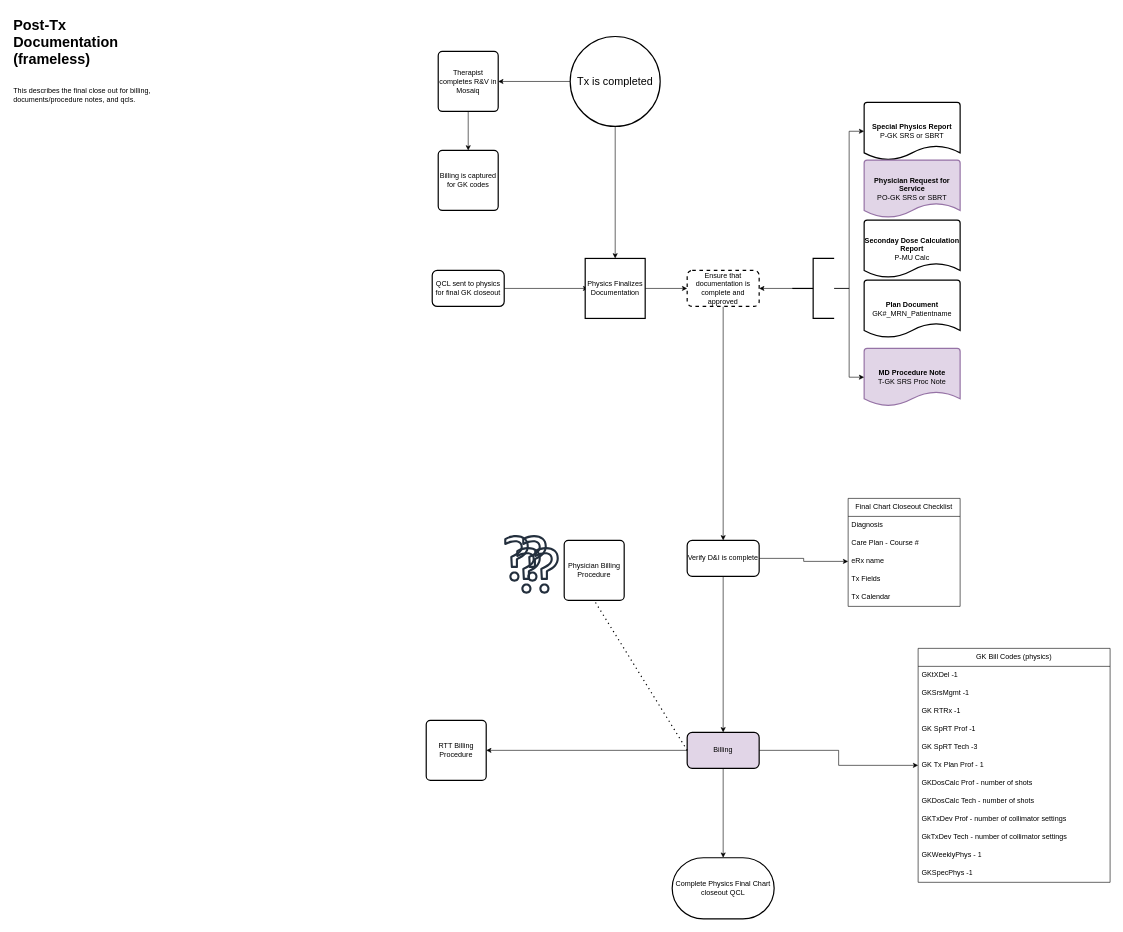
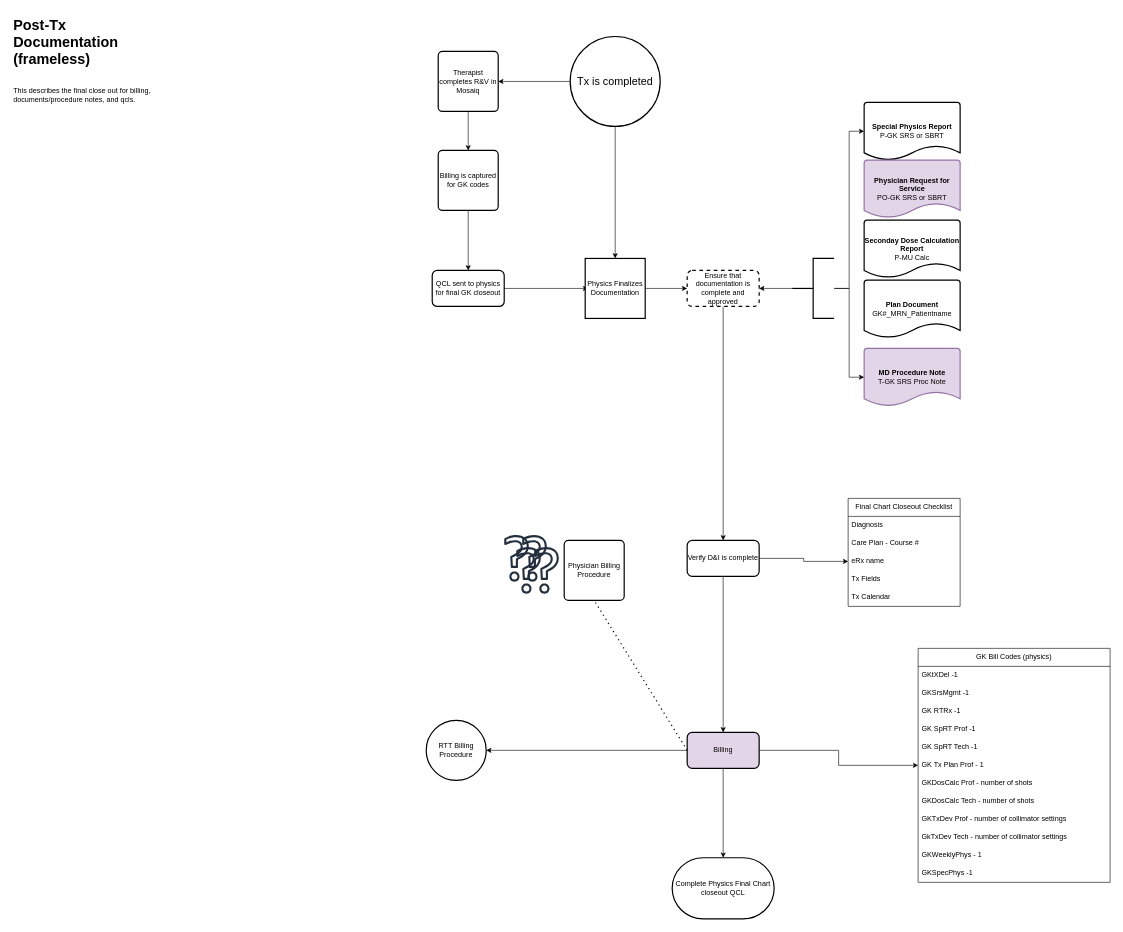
+ <mxCell id="8" value="" style="edgeStyle=orthogonalEdgeStyle;rounded=0;orthogonalLoop=1;jettySize=auto;html=1;" parent="1" source="9" target="11" edge="1"><mxGeometry relative="1" as="geometry" /></mxCell>
- <mxCell id="42" value="GK SpRT Tech -3" style="text;strokeColor=none;fillColor=none;align=left;verticalAlign=middle;spacingLeft=4;spacingRight=4;overflow=hidden;points=[[0,0.5],[1,0.5]];portConstraint=eastwest;rotatable=0;whiteSpace=wrap;html=1;" parent="37" vertex="1"><mxGeometry y="150" width="320" height="30" as="geometry" /></mxCell>
+ <mxCell id="42" value="GK SpRT Tech -1" style="text;strokeColor=none;fillColor=none;align=left;verticalAlign=middle;spacingLeft=4;spacingRight=4;overflow=hidden;points=[[0,0.5],[1,0.5]];portConstraint=eastwest;rotatable=0;whiteSpace=wrap;html=1;" parent="37" vertex="1"><mxGeometry y="150" width="320" height="30" as="geometry" /></mxCell>
- <mxCell id="51" value="RTT Billing Procedure" style="rounded=1;whiteSpace=wrap;html=1;absoluteArcSize=1;arcSize=14;strokeWidth=2;" parent="1" vertex="1"><mxGeometry x="710" y="1200" width="100" height="100" as="geometry" /></mxCell>
+ <mxCell id="51" value="RTT Billing Procedure" style="ellipse;whiteSpace=wrap;html=1;absoluteArcSize=1;arcSize=14;strokeWidth=2;" parent="1" vertex="1"><mxGeometry x="710" y="1200" width="100" height="100" as="geometry" /></mxCell>
